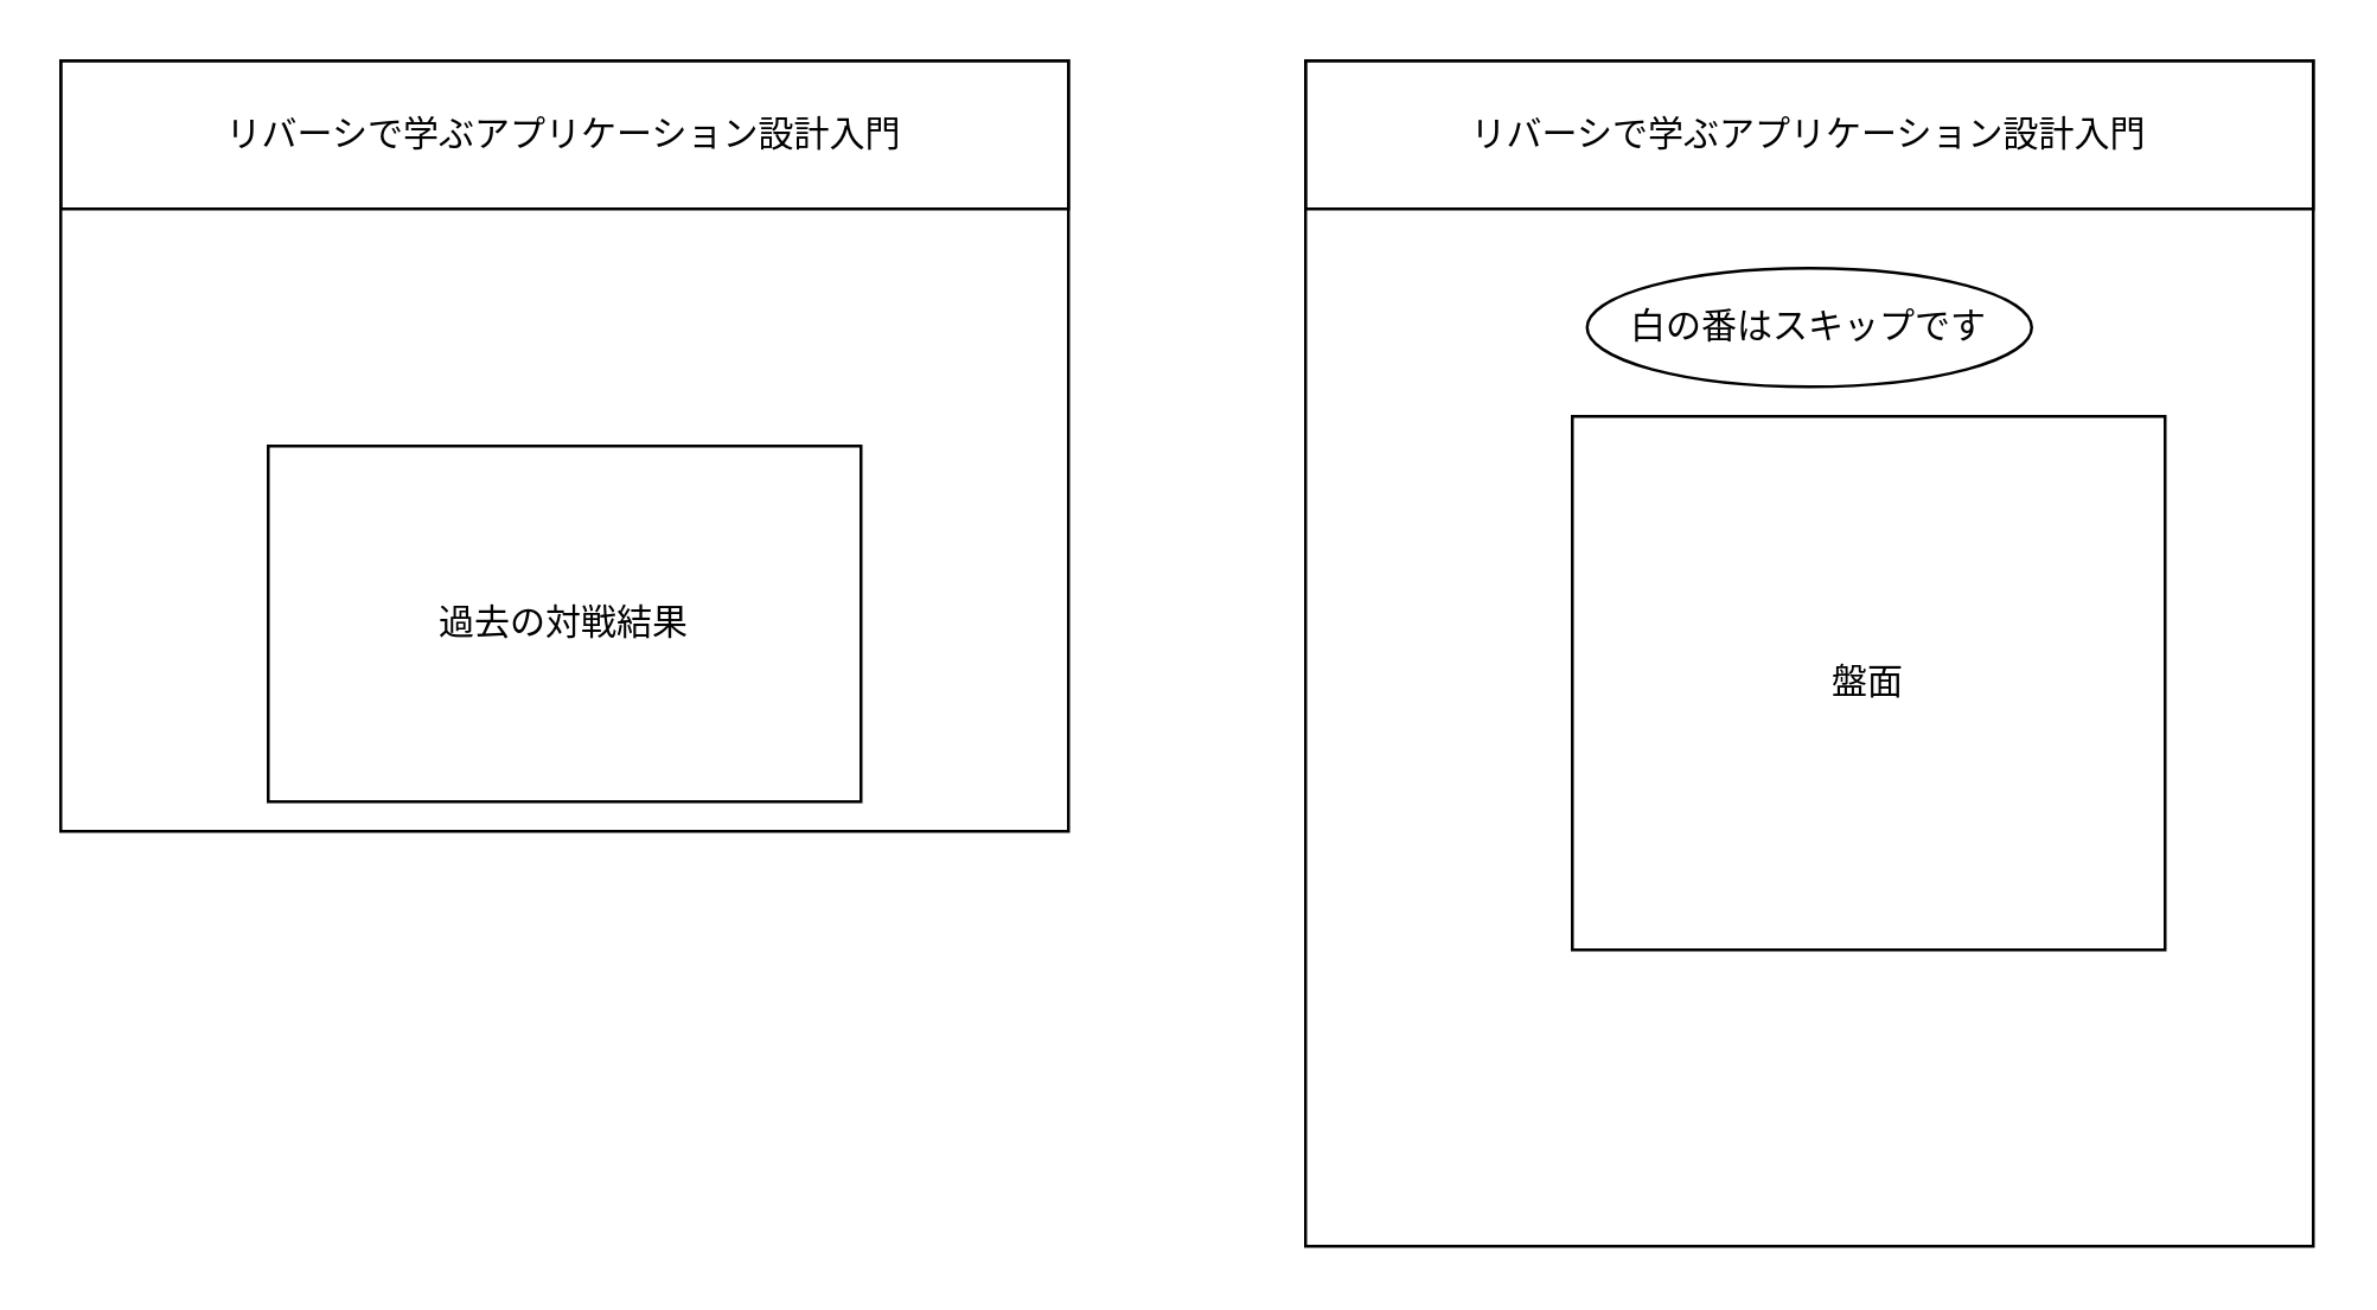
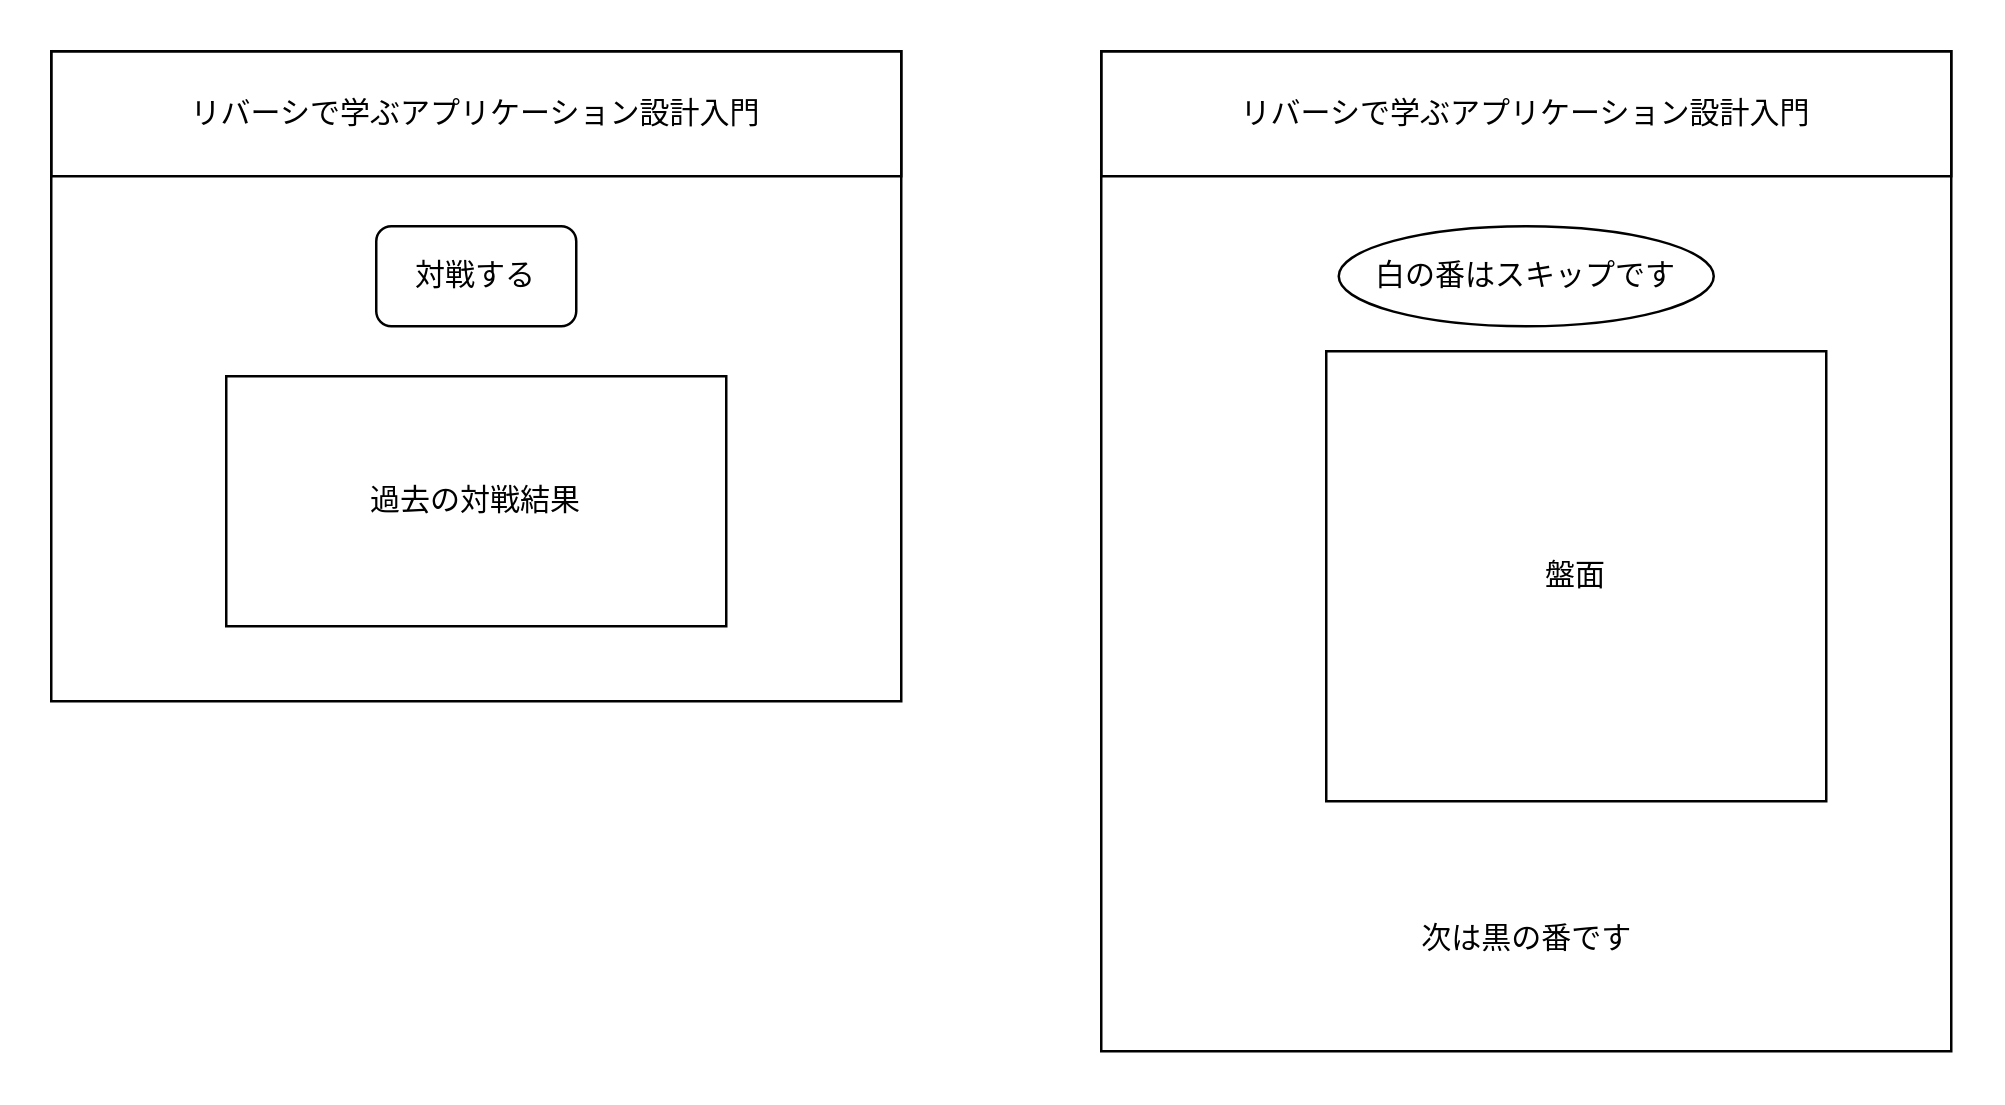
+ <mxCell id="4" value="対戦する" style="rounded=1;whiteSpace=wrap;html=1;fillColor=none;" vertex="1" parent="1"><mxGeometry x="150" y="90" width="80" height="40" as="geometry" /></mxCell>
- <mxCell id="5" value="過去の対戦結果" style="rounded=0;whiteSpace=wrap;html=1;fillColor=none;" vertex="1" parent="1"><mxGeometry x="90" y="150" width="200" height="120" as="geometry" /></mxCell>
+ <mxCell id="5" value="過去の対戦結果" style="rounded=0;whiteSpace=wrap;html=1;fillColor=none;" vertex="1" parent="1"><mxGeometry x="90" y="150" width="200" height="100" as="geometry" /></mxCell>
+ <mxCell id="10" value="次は黒の番です" style="text;html=1;align=center;verticalAlign=middle;resizable=0;points=[];autosize=1;strokeColor=none;fillColor=none;" vertex="1" parent="1"><mxGeometry x="555" y="360" width="110" height="30" as="geometry" /></mxCell>
